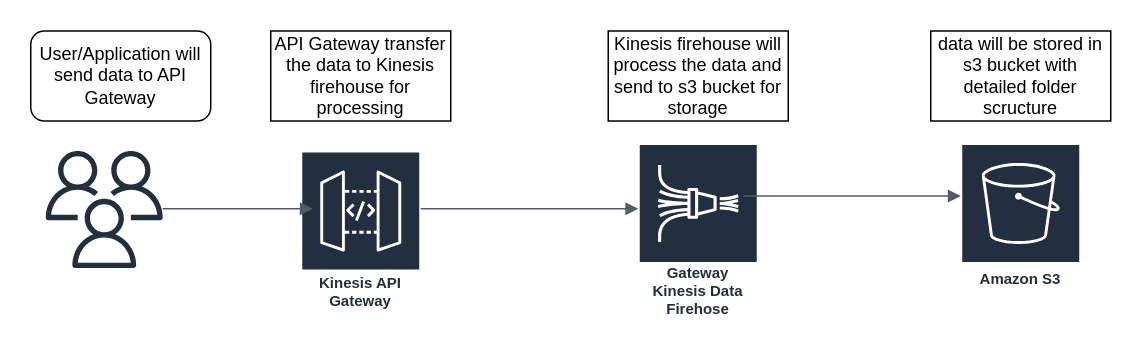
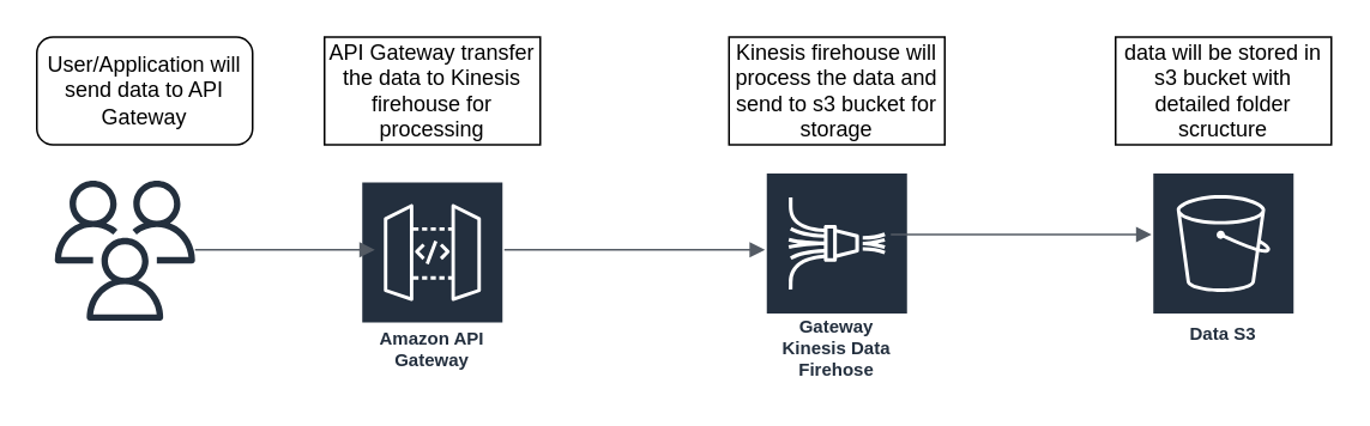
- <mxCell id="7" value="Amazon S3" style="sketch=0;outlineConnect=0;fontColor=#232F3E;gradientColor=none;strokeColor=#ffffff;fillColor=#232F3E;dashed=0;verticalLabelPosition=middle;verticalAlign=bottom;align=center;html=1;whiteSpace=wrap;fontSize=10;fontStyle=1;spacing=3;shape=mxgraph.aws4.productIcon;prIcon=mxgraph.aws4.s3;" vertex="1" parent="1"><mxGeometry x="640" y="95" width="80" height="100" as="geometry" /></mxCell>
+ <mxCell id="7" value="Data S3" style="sketch=0;outlineConnect=0;fontColor=#232F3E;gradientColor=none;strokeColor=#ffffff;fillColor=#232F3E;dashed=0;verticalLabelPosition=middle;verticalAlign=bottom;align=center;html=1;whiteSpace=wrap;fontSize=10;fontStyle=1;spacing=3;shape=mxgraph.aws4.productIcon;prIcon=mxgraph.aws4.s3;" vertex="1" parent="1"><mxGeometry x="640" y="95" width="80" height="100" as="geometry" /></mxCell>
- <mxCell id="3" value="Kinesis API Gateway" style="sketch=0;outlineConnect=0;fontColor=#232F3E;gradientColor=none;strokeColor=#ffffff;fillColor=#232F3E;dashed=0;verticalLabelPosition=middle;verticalAlign=bottom;align=center;html=1;whiteSpace=wrap;fontSize=10;fontStyle=1;spacing=3;shape=mxgraph.aws4.productIcon;prIcon=mxgraph.aws4.api_gateway;" vertex="1" parent="1"><mxGeometry x="200" y="100" width="80" height="110" as="geometry" /></mxCell>
+ <mxCell id="3" value="Amazon API Gateway" style="sketch=0;outlineConnect=0;fontColor=#232F3E;gradientColor=none;strokeColor=#ffffff;fillColor=#232F3E;dashed=0;verticalLabelPosition=middle;verticalAlign=bottom;align=center;html=1;whiteSpace=wrap;fontSize=10;fontStyle=1;spacing=3;shape=mxgraph.aws4.productIcon;prIcon=mxgraph.aws4.api_gateway;" vertex="1" parent="1"><mxGeometry x="200" y="100" width="80" height="110" as="geometry" /></mxCell>
